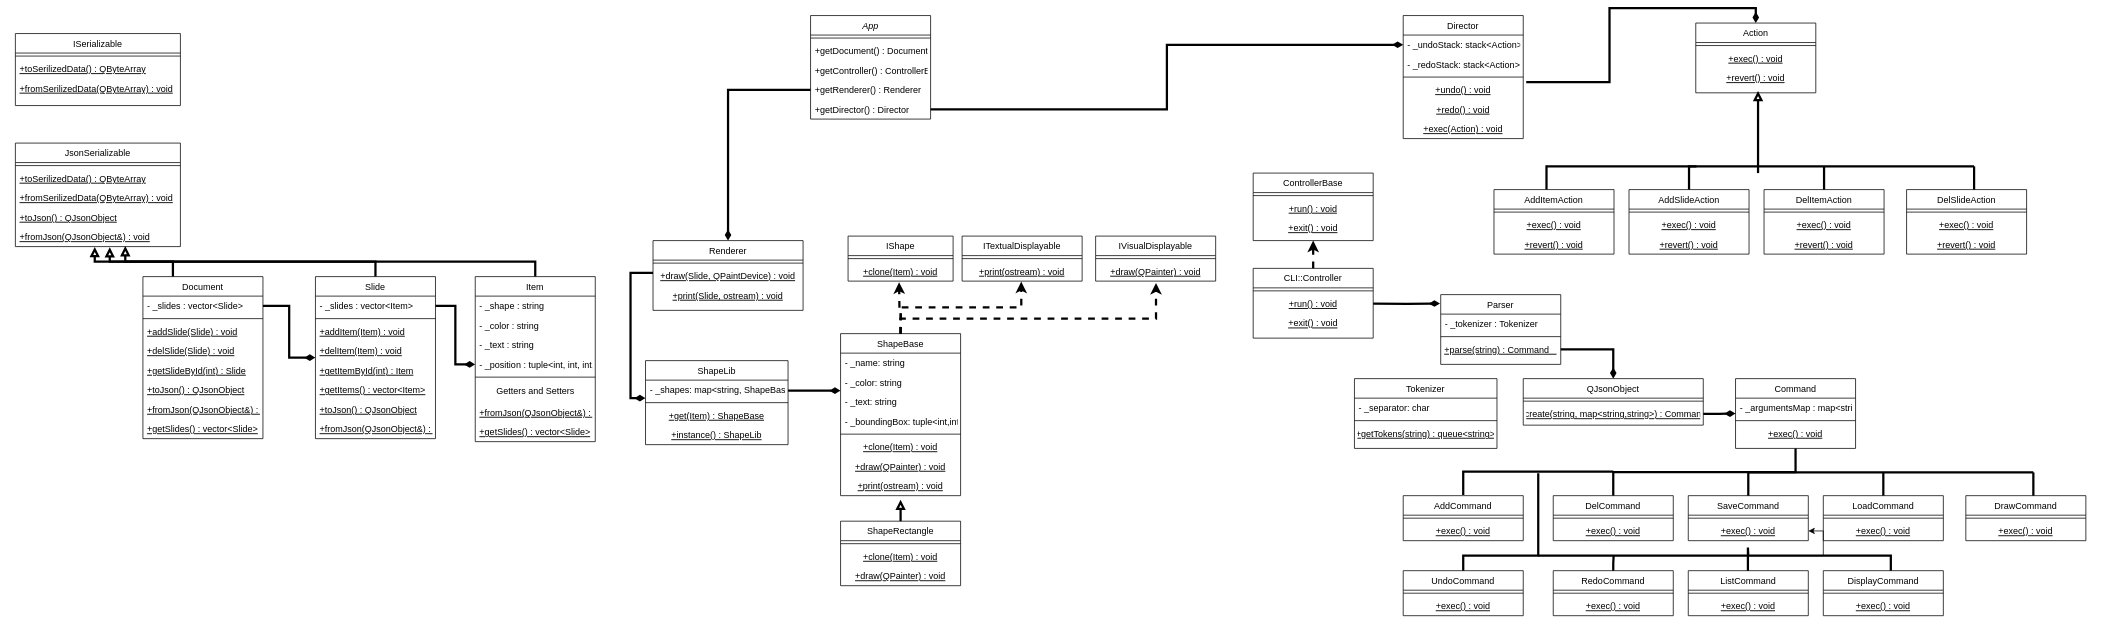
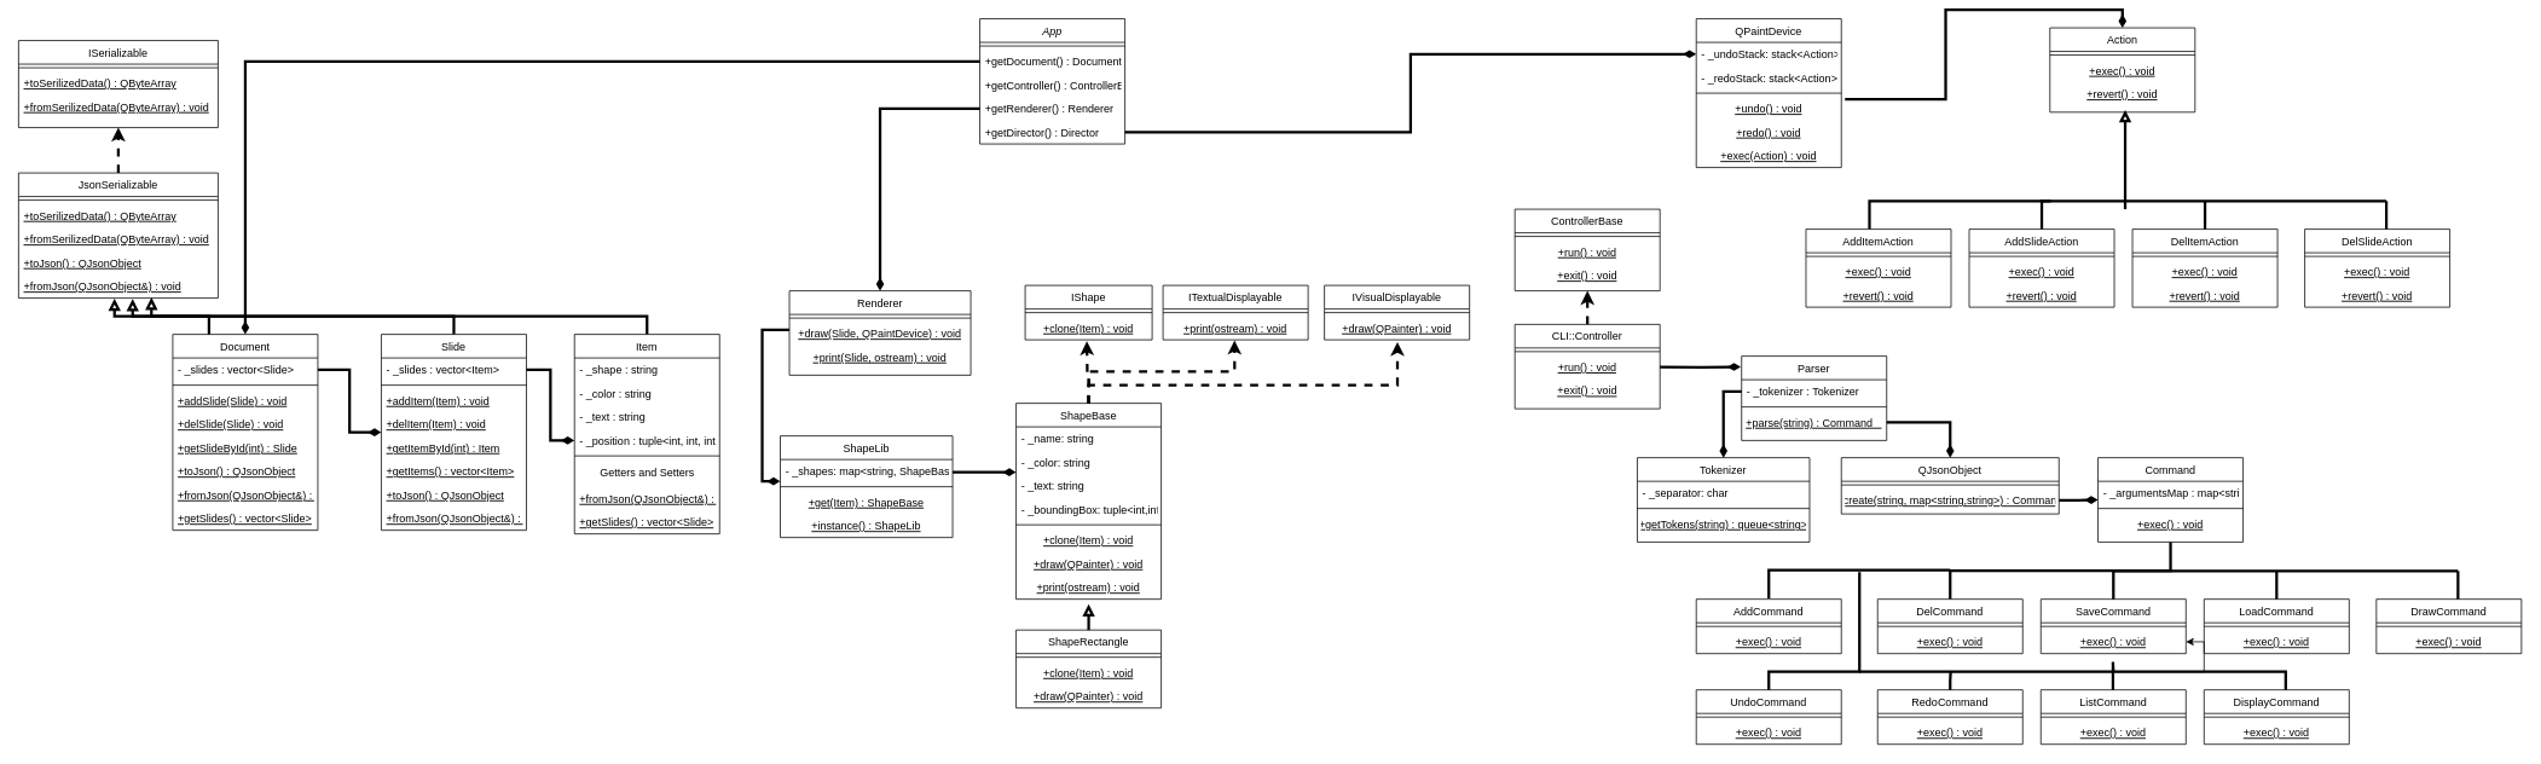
- <mxCell id="117" value="Director" style="swimlane;fontStyle=0;align=center;verticalAlign=top;childLayout=stackLayout;horizontal=1;startSize=26;horizontalStack=0;resizeParent=1;resizeLast=0;collapsible=1;marginBottom=0;rounded=0;shadow=0;strokeWidth=1;" vertex="1" parent="1"><mxGeometry x="1870" y="20" width="160" height="164" as="geometry"><mxRectangle x="130" y="380" width="160" height="26" as="alternateBounds" /></mxGeometry></mxCell>
+ <mxCell id="117" value="QPaintDevice" style="swimlane;fontStyle=0;align=center;verticalAlign=top;childLayout=stackLayout;horizontal=1;startSize=26;horizontalStack=0;resizeParent=1;resizeLast=0;collapsible=1;marginBottom=0;rounded=0;shadow=0;strokeWidth=1;" vertex="1" parent="1"><mxGeometry x="1870" y="20" width="160" height="164" as="geometry"><mxRectangle x="130" y="380" width="160" height="26" as="alternateBounds" /></mxGeometry></mxCell>
+ <mxCell id="17" style="edgeStyle=orthogonalEdgeStyle;rounded=0;orthogonalLoop=1;jettySize=auto;html=1;exitX=0;exitY=0.5;exitDx=0;exitDy=0;entryX=0.5;entryY=0;entryDx=0;entryDy=0;endArrow=diamondThin;endFill=1;strokeWidth=3;" parent="1" source="4" target="8" edge="1"><mxGeometry relative="1" as="geometry"><mxPoint x="930" y="67" as="sourcePoint" /></mxGeometry></mxCell>
+ <mxCell id="42" style="edgeStyle=orthogonalEdgeStyle;rounded=0;orthogonalLoop=1;jettySize=auto;html=1;exitX=0.5;exitY=0;exitDx=0;exitDy=0;entryX=0.5;entryY=1;entryDx=0;entryDy=0;dashed=1;strokeWidth=3;" parent="1" source="43" target="38" edge="1"><mxGeometry relative="1" as="geometry" /></mxCell>
+ <mxCell id="70" style="edgeStyle=orthogonalEdgeStyle;rounded=0;orthogonalLoop=1;jettySize=auto;html=1;strokeWidth=3;endArrow=diamondThin;endFill=1;entryX=0.5;entryY=0;entryDx=0;entryDy=0;exitX=0;exitY=0.5;exitDx=0;exitDy=0;" edge="1" parent="1" source="62" target="66"><mxGeometry relative="1" as="geometry"><mxPoint x="1840" y="500" as="sourcePoint" /><mxPoint x="1929" y="414" as="targetPoint" /></mxGeometry></mxCell>
